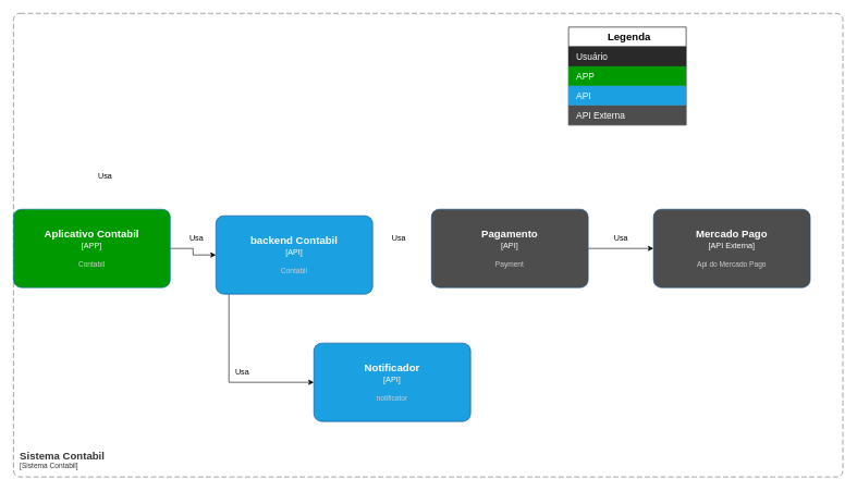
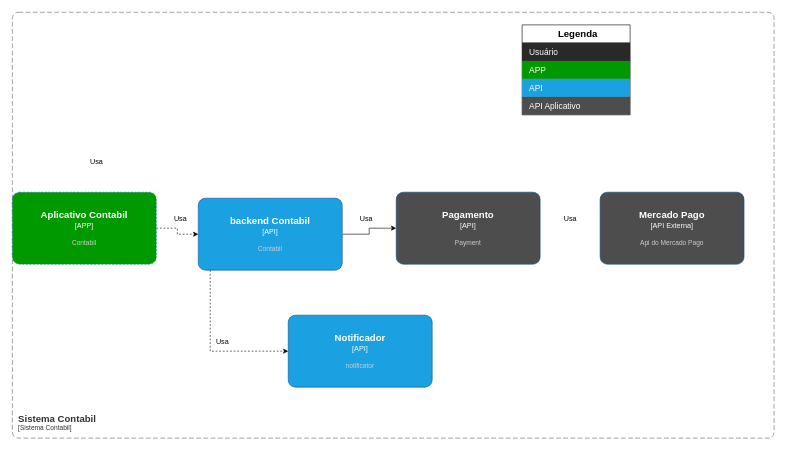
- <mxCell id="10" value="&lt;font style=&quot;font-size: 14px;&quot;&gt;API Externa&lt;/font&gt;" style="shape=partialRectangle;html=1;whiteSpace=wrap;connectable=0;strokeColor=inherit;overflow=hidden;fillColor=#4D4D4D;top=0;left=0;bottom=0;right=0;pointerEvents=1;fontSize=12;align=left;fontColor=#FFFFFF;gradientColor=none;spacingLeft=10;spacingRight=4;" vertex="1" parent="9"><mxGeometry width="180" height="30" as="geometry"><mxRectangle width="180" height="30" as="alternateBounds" /></mxGeometry></mxCell>
+ <mxCell id="10" value="&lt;font style=&quot;font-size: 14px;&quot;&gt;API Aplicativo&lt;/font&gt;" style="shape=partialRectangle;html=1;whiteSpace=wrap;connectable=0;strokeColor=inherit;overflow=hidden;fillColor=#4D4D4D;top=0;left=0;bottom=0;right=0;pointerEvents=1;fontSize=12;align=left;fontColor=#FFFFFF;gradientColor=none;spacingLeft=10;spacingRight=4;" vertex="1" parent="9"><mxGeometry width="180" height="30" as="geometry"><mxRectangle width="180" height="30" as="alternateBounds" /></mxGeometry></mxCell>
- <mxCell id="19" value="&lt;font style=&quot;font-size: 16px&quot;&gt;&lt;b&gt;Aplicativo Contabil&lt;/b&gt;&lt;/font&gt;&lt;div&gt;[APP]&lt;/div&gt;&lt;br&gt;&lt;div&gt;&lt;font style=&quot;font-size: 11px&quot;&gt;&lt;font color=&quot;#cccccc&quot;&gt;Contabil&lt;/font&gt;&lt;/div&gt;" style="rounded=1;whiteSpace=wrap;html=1;labelBackgroundColor=none;fillColor=#009900;fontColor=#ffffff;align=center;arcSize=10;strokeColor=#006EAF;metaEdit=1;resizable=0;points=[[0.25,0,0],[0.5,0,0],[0.75,0,0],[1,0.25,0],[1,0.5,0],[1,0.75,0],[0.75,1,0],[0.5,1,0],[0.25,1,0],[0,0.75,0],[0,0.5,0],[0,0.25,0]];" vertex="1" parent="1"><mxGeometry y="320" width="240" height="120" as="geometry" x="20" /></mxCell>
+ <mxCell id="19" value="&lt;font style=&quot;font-size: 16px&quot;&gt;&lt;b&gt;Aplicativo Contabil&lt;/b&gt;&lt;/font&gt;&lt;div&gt;[APP]&lt;/div&gt;&lt;br&gt;&lt;div&gt;&lt;font style=&quot;font-size: 11px&quot;&gt;&lt;font color=&quot;#cccccc&quot;&gt;Contabil&lt;/font&gt;&lt;/div&gt;" style="rounded=1;whiteSpace=wrap;html=1;labelBackgroundColor=none;fillColor=#009900;fontColor=#ffffff;align=center;arcSize=10;strokeColor=#006EAF;metaEdit=1;resizable=0;points=[[0.25,0,0],[0.5,0,0],[0.75,0,0],[1,0.25,0],[1,0.5,0],[1,0.75,0],[0.75,1,0],[0.5,1,0],[0.25,1,0],[0,0.75,0],[0,0.5,0],[0,0.25,0]];dashed=1;" vertex="1" parent="1"><mxGeometry y="320" width="240" height="120" as="geometry" x="20" /></mxCell>
+ <mxCell id="12" style="edgeStyle=orthogonalEdgeStyle;rounded=0;orthogonalLoop=1;jettySize=auto;html=1;exitX=1;exitY=0.5;exitDx=0;exitDy=0;exitPerimeter=0;" edge="1" parent="1" source="13" target="16"><mxGeometry relative="1" as="geometry" /></mxCell>
- <mxCell id="15" style="edgeStyle=orthogonalEdgeStyle;rounded=0;orthogonalLoop=1;jettySize=auto;html=1;" edge="1" parent="1" source="16" target="24"><mxGeometry relative="1" as="geometry" /></mxCell>
- <mxCell id="18" style="edgeStyle=orthogonalEdgeStyle;rounded=0;orthogonalLoop=1;jettySize=auto;html=1;" edge="1" parent="1" source="19" target="13"><mxGeometry relative="1" as="geometry" /></mxCell>
+ <mxCell id="18" style="edgeStyle=orthogonalEdgeStyle;rounded=0;orthogonalLoop=1;jettySize=auto;html=1;dashed=1;" edge="1" parent="1" source="19" target="13"><mxGeometry relative="1" as="geometry" /></mxCell>
- <mxCell id="11" style="edgeStyle=orthogonalEdgeStyle;rounded=0;orthogonalLoop=1;jettySize=auto;html=1;entryX=0;entryY=0.5;entryDx=0;entryDy=0;entryPerimeter=0;exitX=0.083;exitY=1;exitDx=0;exitDy=0;exitPerimeter=0;" edge="1" parent="1" source="13" target="14"><mxGeometry relative="1" as="geometry"><mxPoint x="450" y="590" as="targetPoint" /></mxGeometry></mxCell>
+ <mxCell id="11" style="edgeStyle=orthogonalEdgeStyle;rounded=0;orthogonalLoop=1;jettySize=auto;html=1;entryX=0;entryY=0.5;entryDx=0;entryDy=0;entryPerimeter=0;exitX=0.083;exitY=1;exitDx=0;exitDy=0;exitPerimeter=0;dashed=1;" edge="1" parent="1" source="13" target="14"><mxGeometry relative="1" as="geometry"><mxPoint x="450" y="590" as="targetPoint" /></mxGeometry></mxCell>
